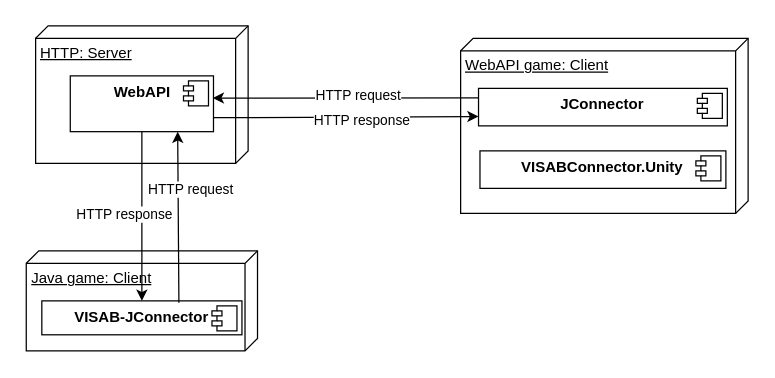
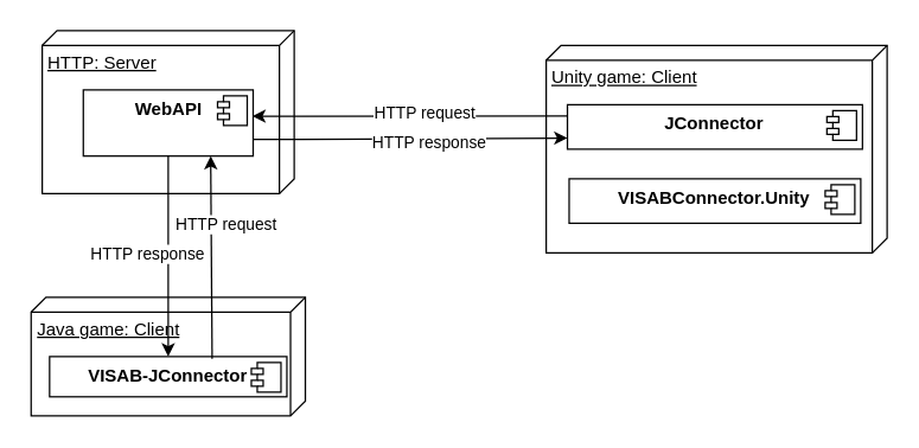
- <mxCell id="5" value="WebAPI game: Client" style="verticalAlign=top;align=left;spacingTop=8;spacingLeft=2;spacingRight=12;shape=cube;size=10;direction=south;fontStyle=4;html=1;container=1;" vertex="1" parent="1"><mxGeometry x="368" y="30" width="230" height="140" as="geometry" /></mxCell>
+ <mxCell id="5" value="Unity game: Client" style="verticalAlign=top;align=left;spacingTop=8;spacingLeft=2;spacingRight=12;shape=cube;size=10;direction=south;fontStyle=4;html=1;container=1;" vertex="1" parent="1"><mxGeometry x="368" y="30" width="230" height="140" as="geometry" /></mxCell>
